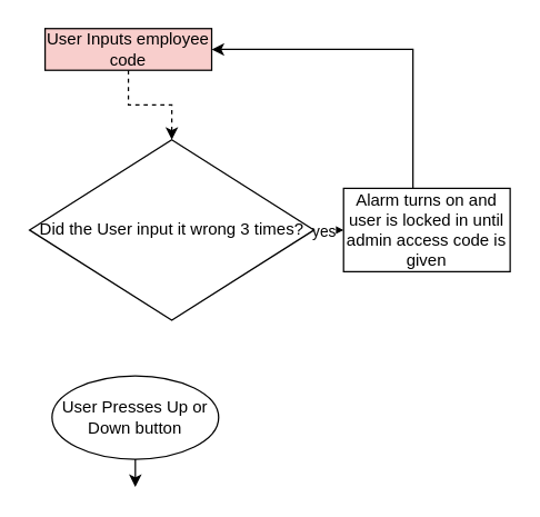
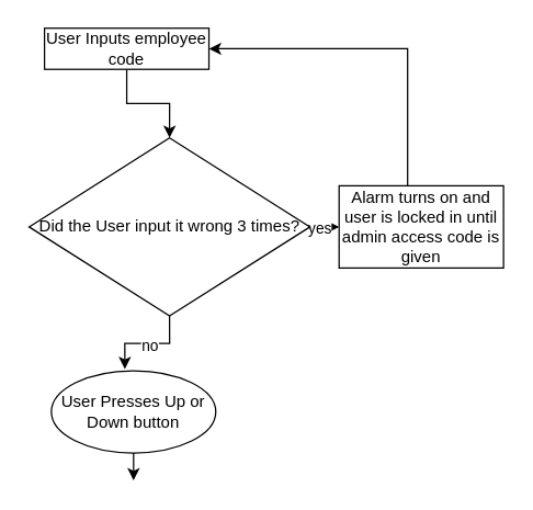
- <mxCell id="5" value="User Inputs employee code" style="rounded=0;whiteSpace=wrap;html=1;fillColor=#f8cecc;" vertex="1" parent="1"><mxGeometry x="32" y="20" width="120" height="30" as="geometry" /></mxCell>
+ <mxCell id="5" value="User Inputs employee code" style="rounded=0;whiteSpace=wrap;html=1;" vertex="1" parent="1"><mxGeometry x="32" y="20" width="120" height="30" as="geometry" /></mxCell>
- <mxCell id="4" style="edgeStyle=orthogonalEdgeStyle;rounded=0;orthogonalLoop=1;jettySize=auto;html=1;entryX=0.5;entryY=0;entryDx=0;entryDy=0;dashed=1;" edge="1" parent="1" source="5" target="8"><mxGeometry relative="1" as="geometry" /></mxCell>
+ <mxCell id="4" style="edgeStyle=orthogonalEdgeStyle;rounded=0;orthogonalLoop=1;jettySize=auto;html=1;entryX=0.5;entryY=0;entryDx=0;entryDy=0;" edge="1" parent="1" source="5" target="8"><mxGeometry relative="1" as="geometry" /></mxCell>
+ <mxCell id="11" style="edgeStyle=orthogonalEdgeStyle;rounded=0;orthogonalLoop=1;jettySize=auto;html=1;exitX=0.5;exitY=1;exitDx=0;exitDy=0;entryX=0.447;entryY=-0.021;entryDx=0;entryDy=0;entryPerimeter=0;" edge="1" parent="1" source="8" target="3"><mxGeometry relative="1" as="geometry" /></mxCell>
+ <mxCell id="12" value="no" style="edgeLabel;html=1;align=center;verticalAlign=middle;resizable=0;points=[];" vertex="1" connectable="0" parent="11"><mxGeometry x="-0.032" y="1" relative="1" as="geometry"><mxPoint as="offset" /></mxGeometry></mxCell>
